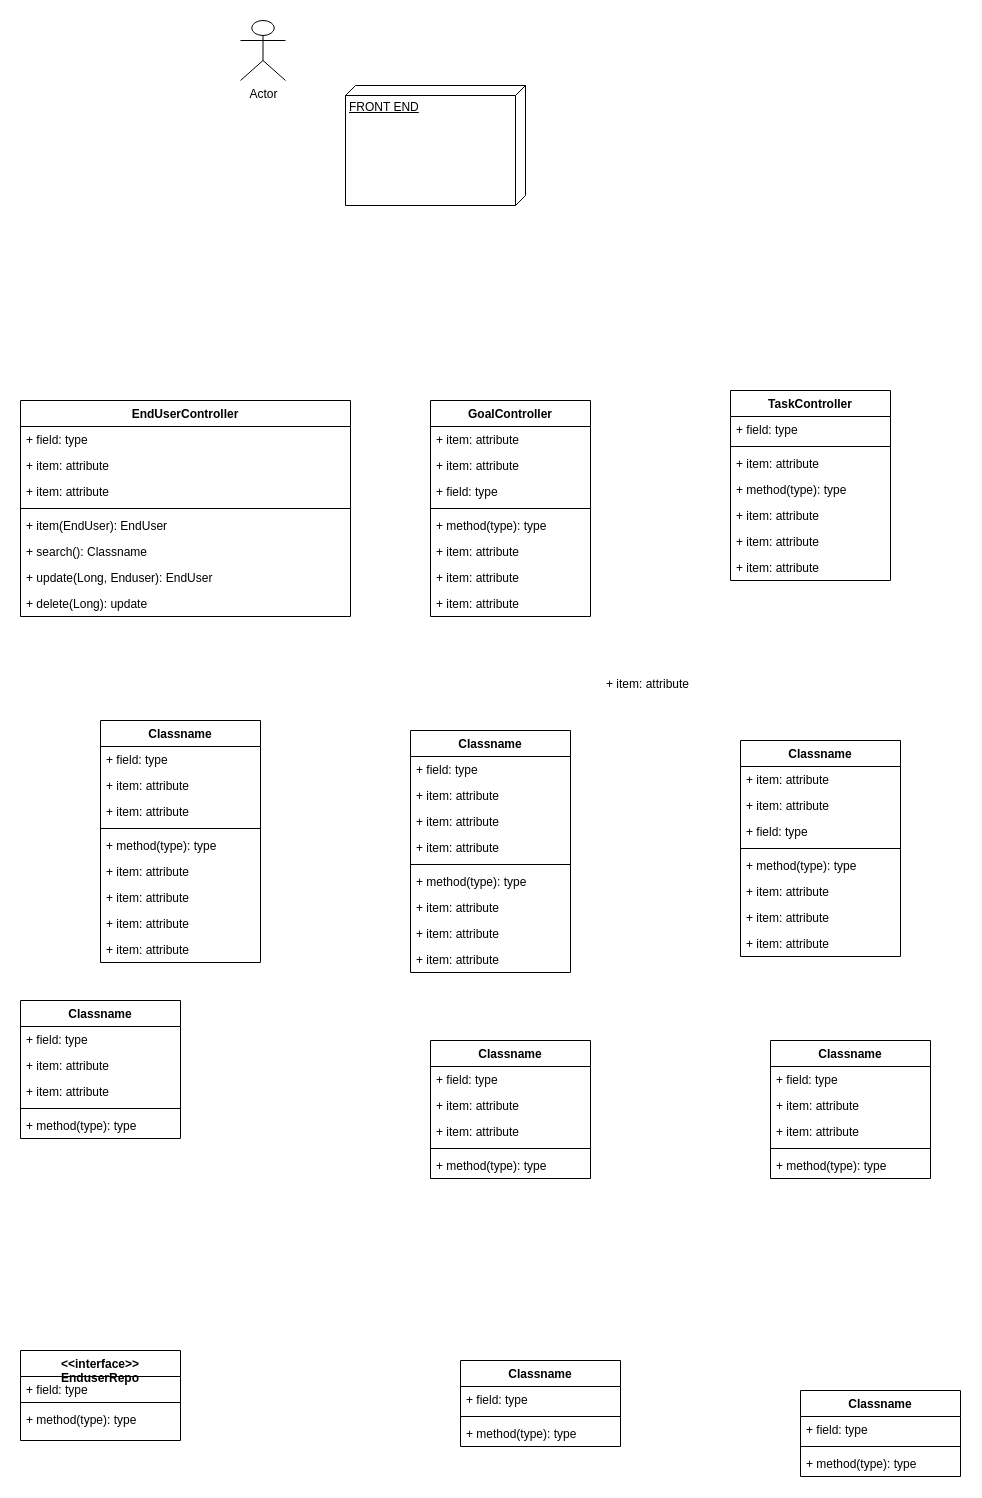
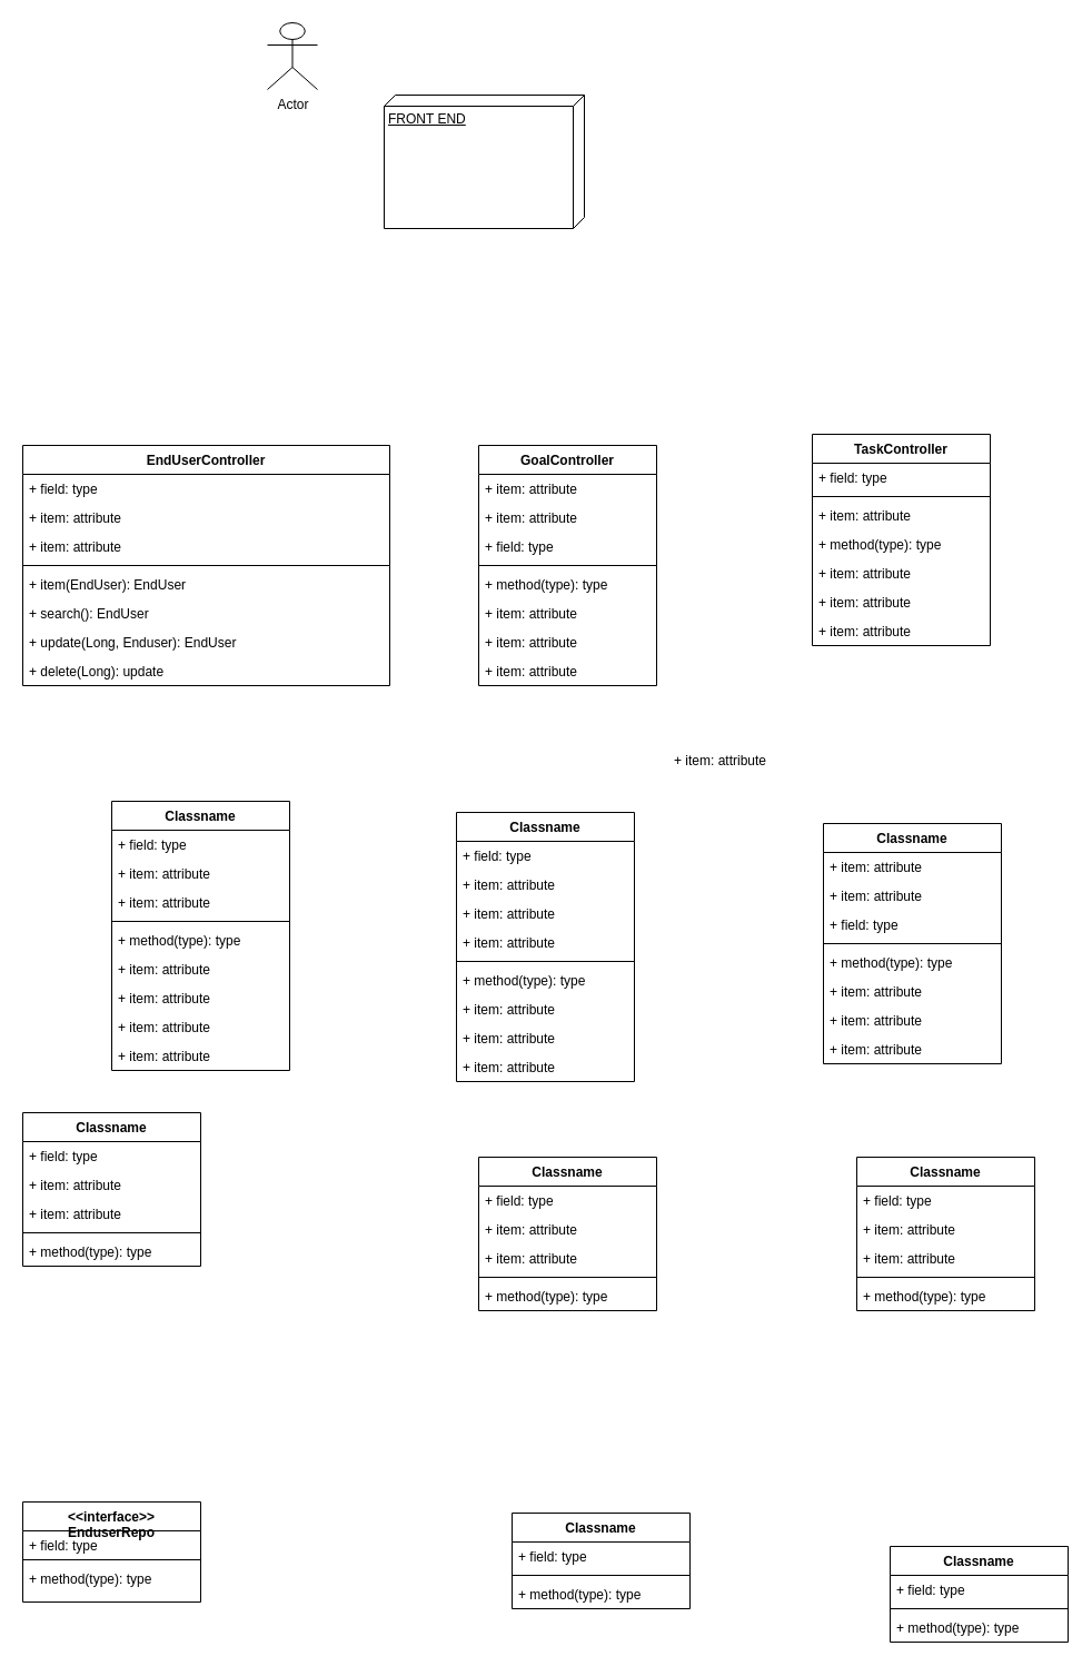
- <mxCell id="25" value="+ search(): Classname" style="text;strokeColor=none;fillColor=none;align=left;verticalAlign=top;spacingLeft=4;spacingRight=4;overflow=hidden;rotatable=0;points=[[0,0.5],[1,0.5]];portConstraint=eastwest;" vertex="1" parent="19"><mxGeometry y="138" width="330" height="26" as="geometry" /></mxCell>
+ <mxCell id="25" value="+ search(): EndUser" style="text;strokeColor=none;fillColor=none;align=left;verticalAlign=top;spacingLeft=4;spacingRight=4;overflow=hidden;rotatable=0;points=[[0,0.5],[1,0.5]];portConstraint=eastwest;" vertex="1" parent="19"><mxGeometry y="138" width="330" height="26" as="geometry" /></mxCell>
